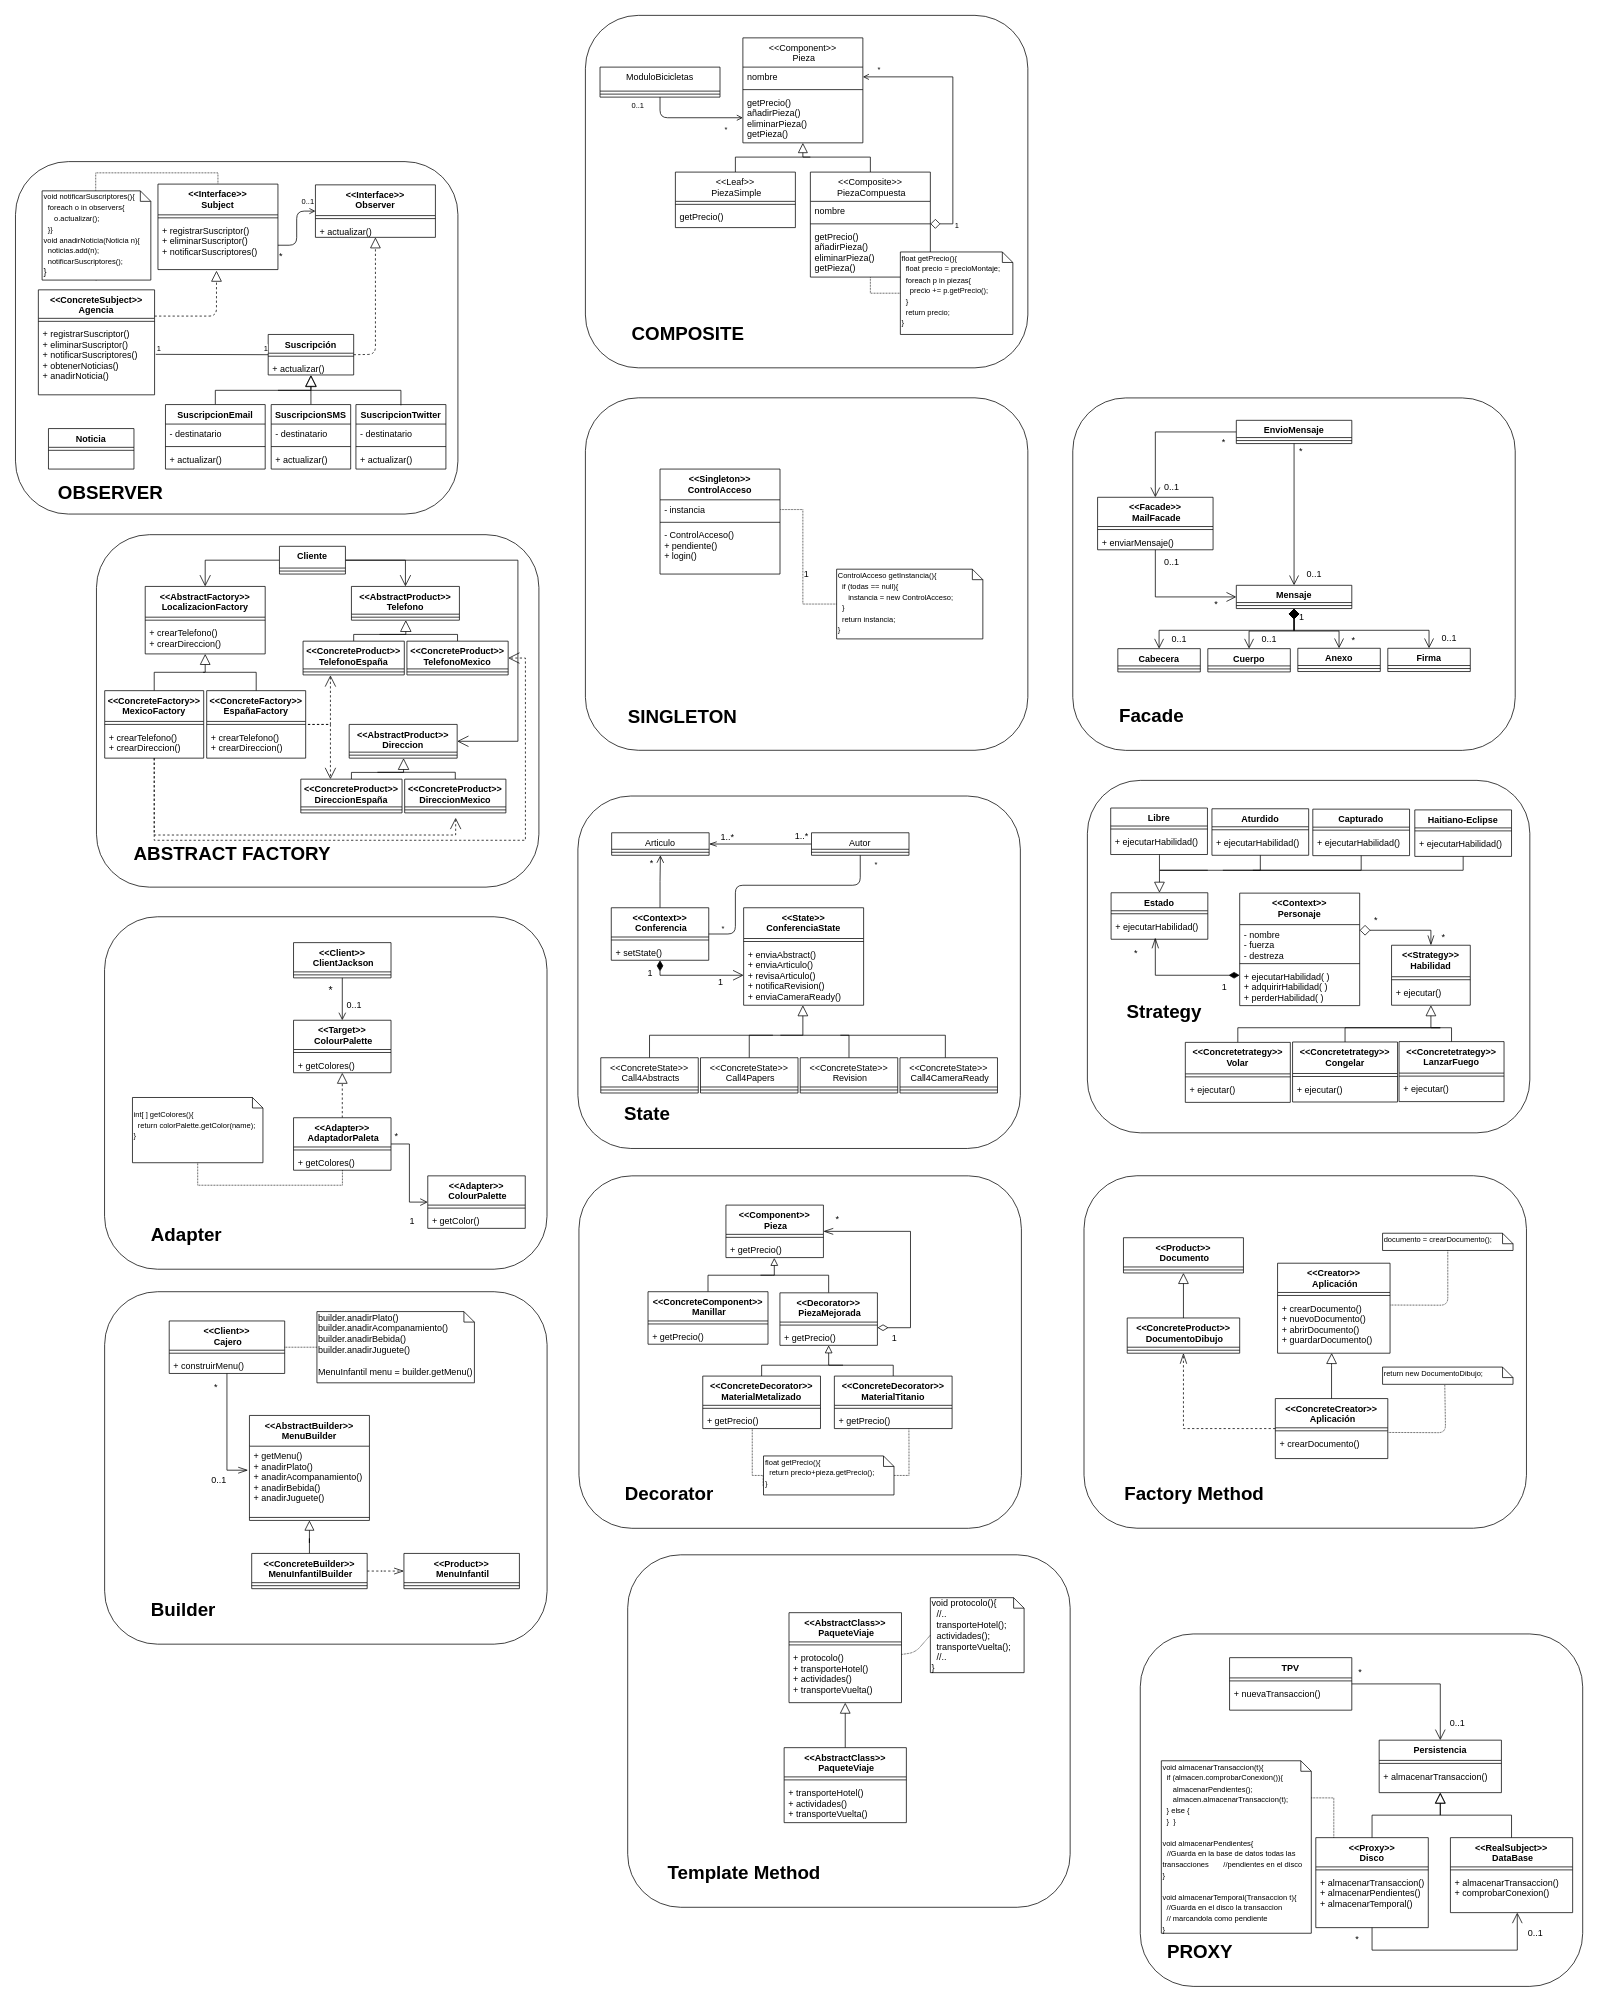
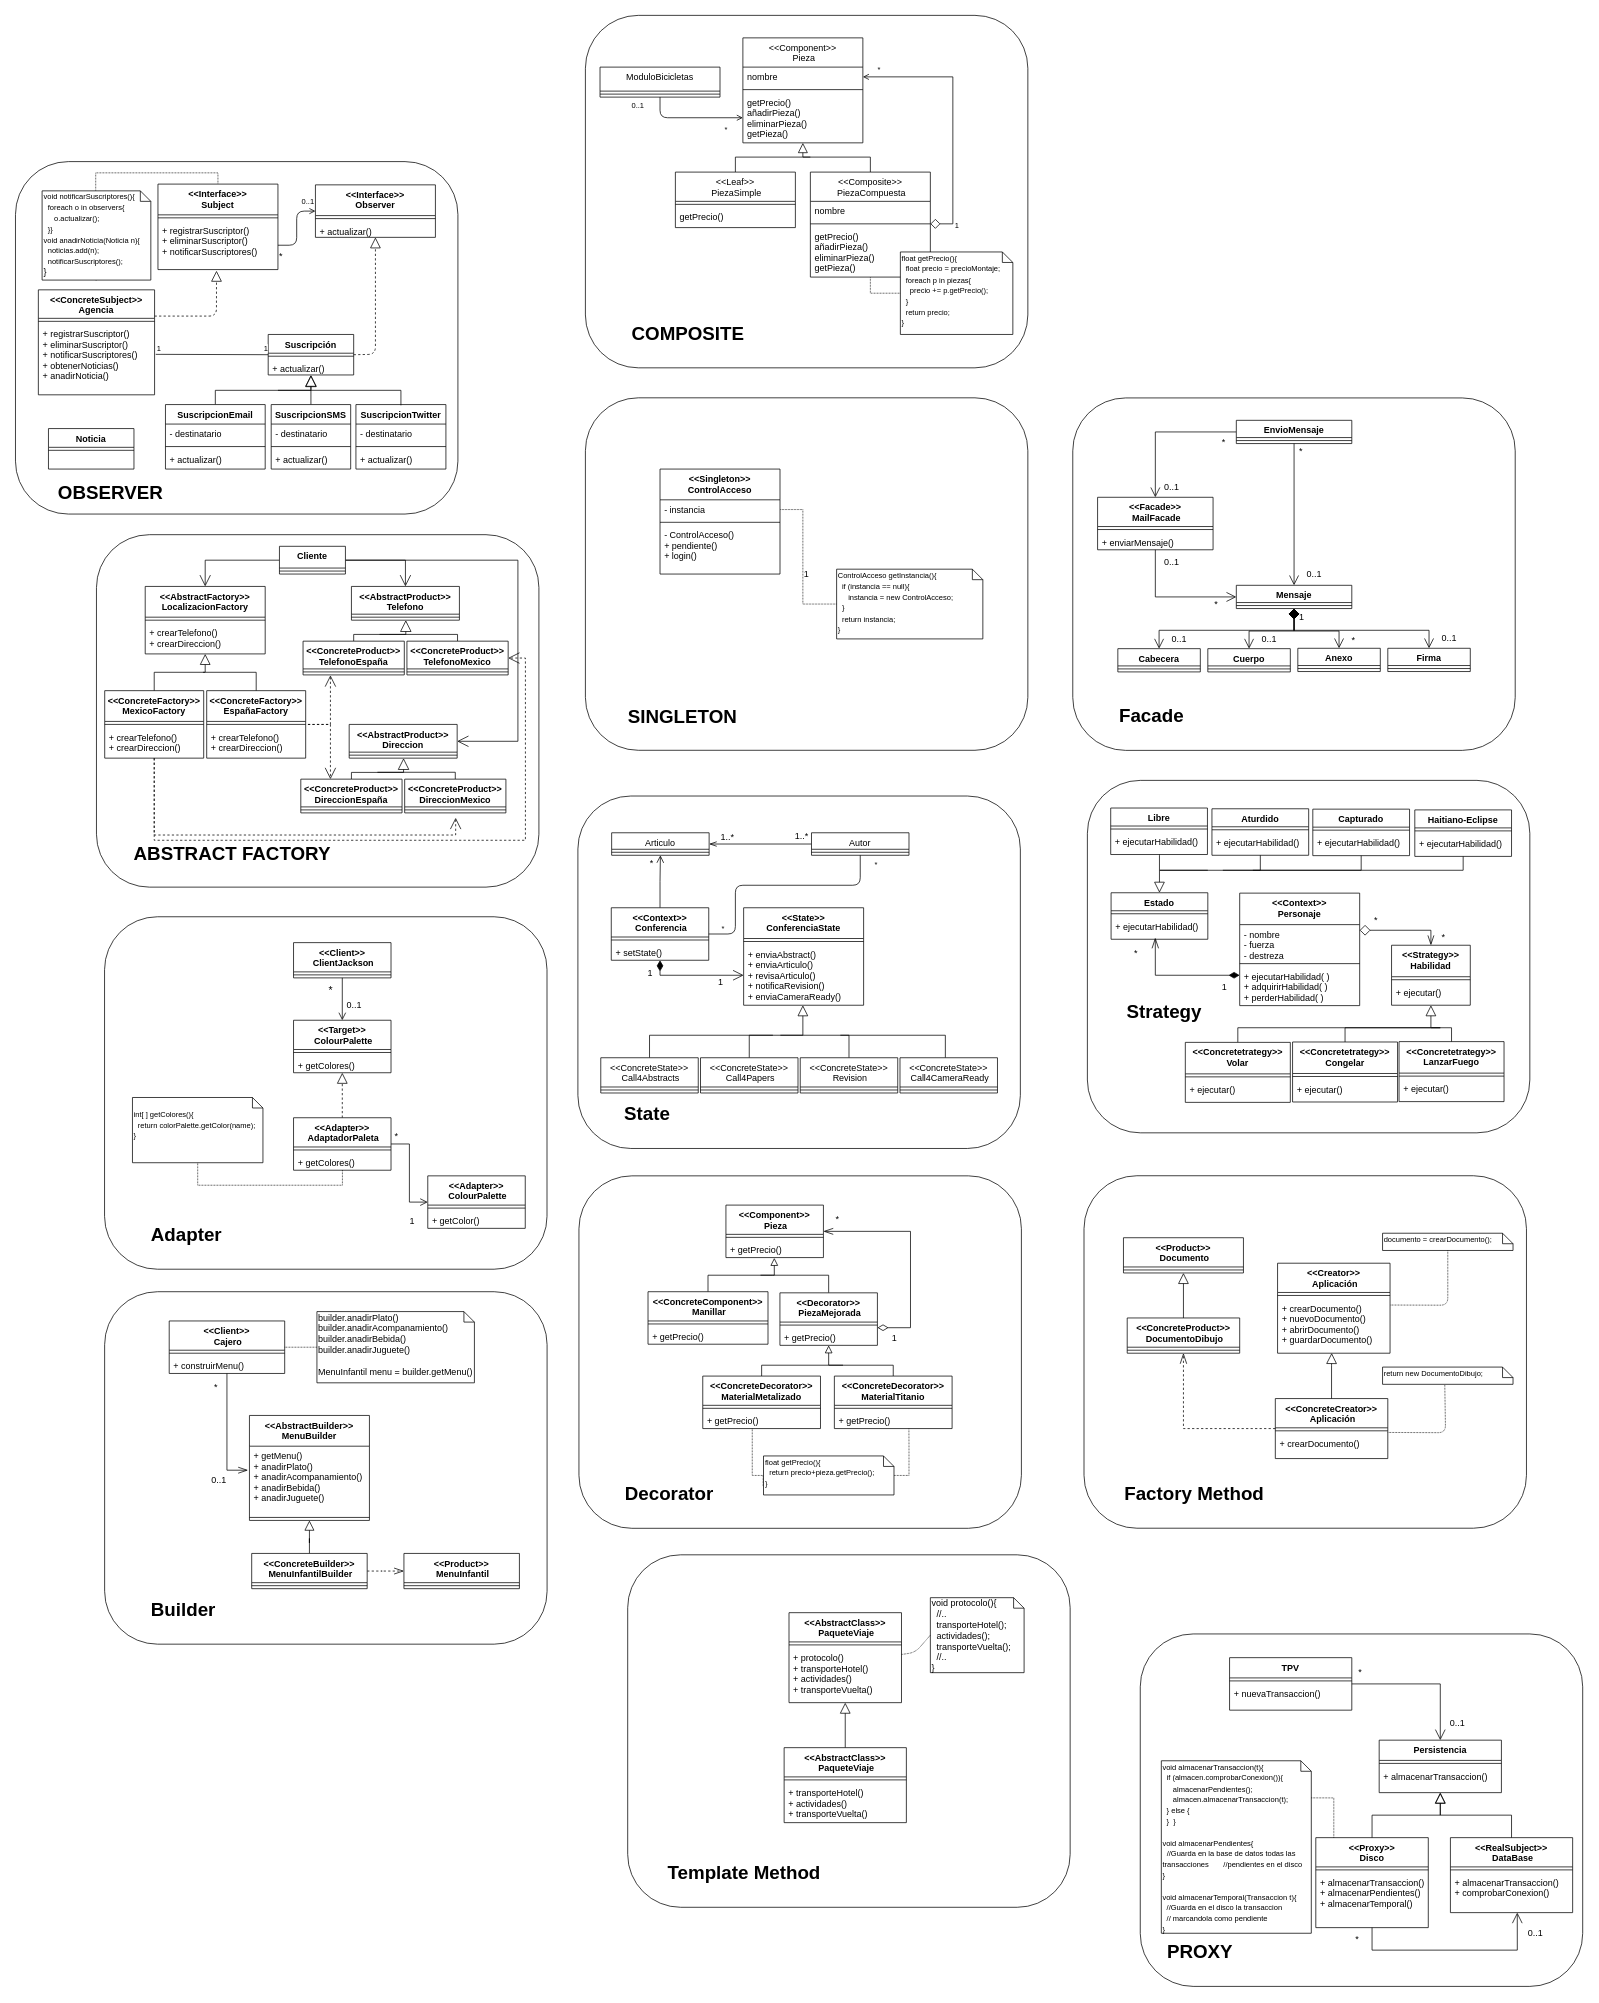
- <mxCell id="30" value="&lt;font style=&quot;font-size: 10px&quot;&gt;ControlAcceso getInstancia(){&lt;br&gt;&amp;nbsp; if (todas == null){&lt;br&gt;&amp;nbsp; &amp;nbsp; &amp;nbsp;instancia = new ControlAcceso;&lt;br&gt;&amp;nbsp; }&lt;br&gt;&amp;nbsp; return instancia;&lt;br&gt;}&lt;/font&gt;&lt;br&gt;" style="shape=note;whiteSpace=wrap;html=1;size=14;verticalAlign=top;align=left;spacingTop=-6;fontSize=12;" vertex="1" parent="1"><mxGeometry x="1115" y="758.5" width="195" height="93" as="geometry" /></mxCell>
+ <mxCell id="30" value="&lt;font style=&quot;font-size: 10px&quot;&gt;ControlAcceso getInstancia(){&lt;br&gt;&amp;nbsp; if (instancia == null){&lt;br&gt;&amp;nbsp; &amp;nbsp; &amp;nbsp;instancia = new ControlAcceso;&lt;br&gt;&amp;nbsp; }&lt;br&gt;&amp;nbsp; return instancia;&lt;br&gt;}&lt;/font&gt;&lt;br&gt;" style="shape=note;whiteSpace=wrap;html=1;size=14;verticalAlign=top;align=left;spacingTop=-6;fontSize=12;" vertex="1" parent="1"><mxGeometry x="1115" y="758.5" width="195" height="93" as="geometry" /></mxCell>
